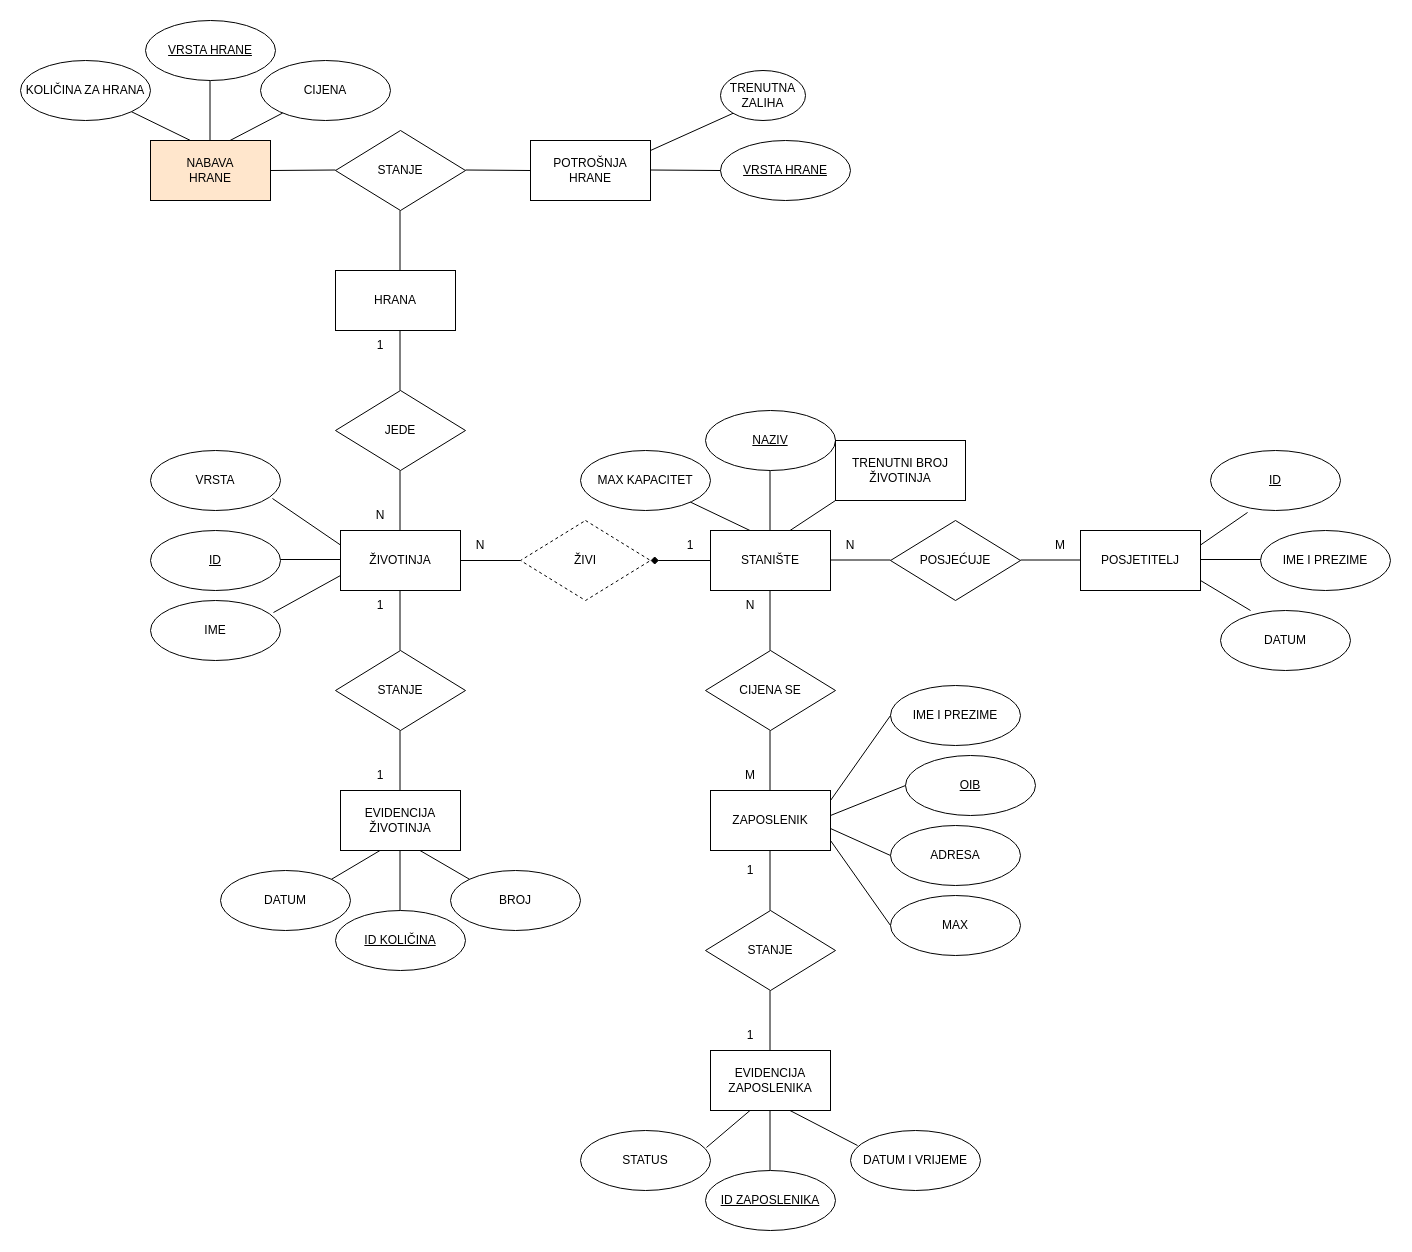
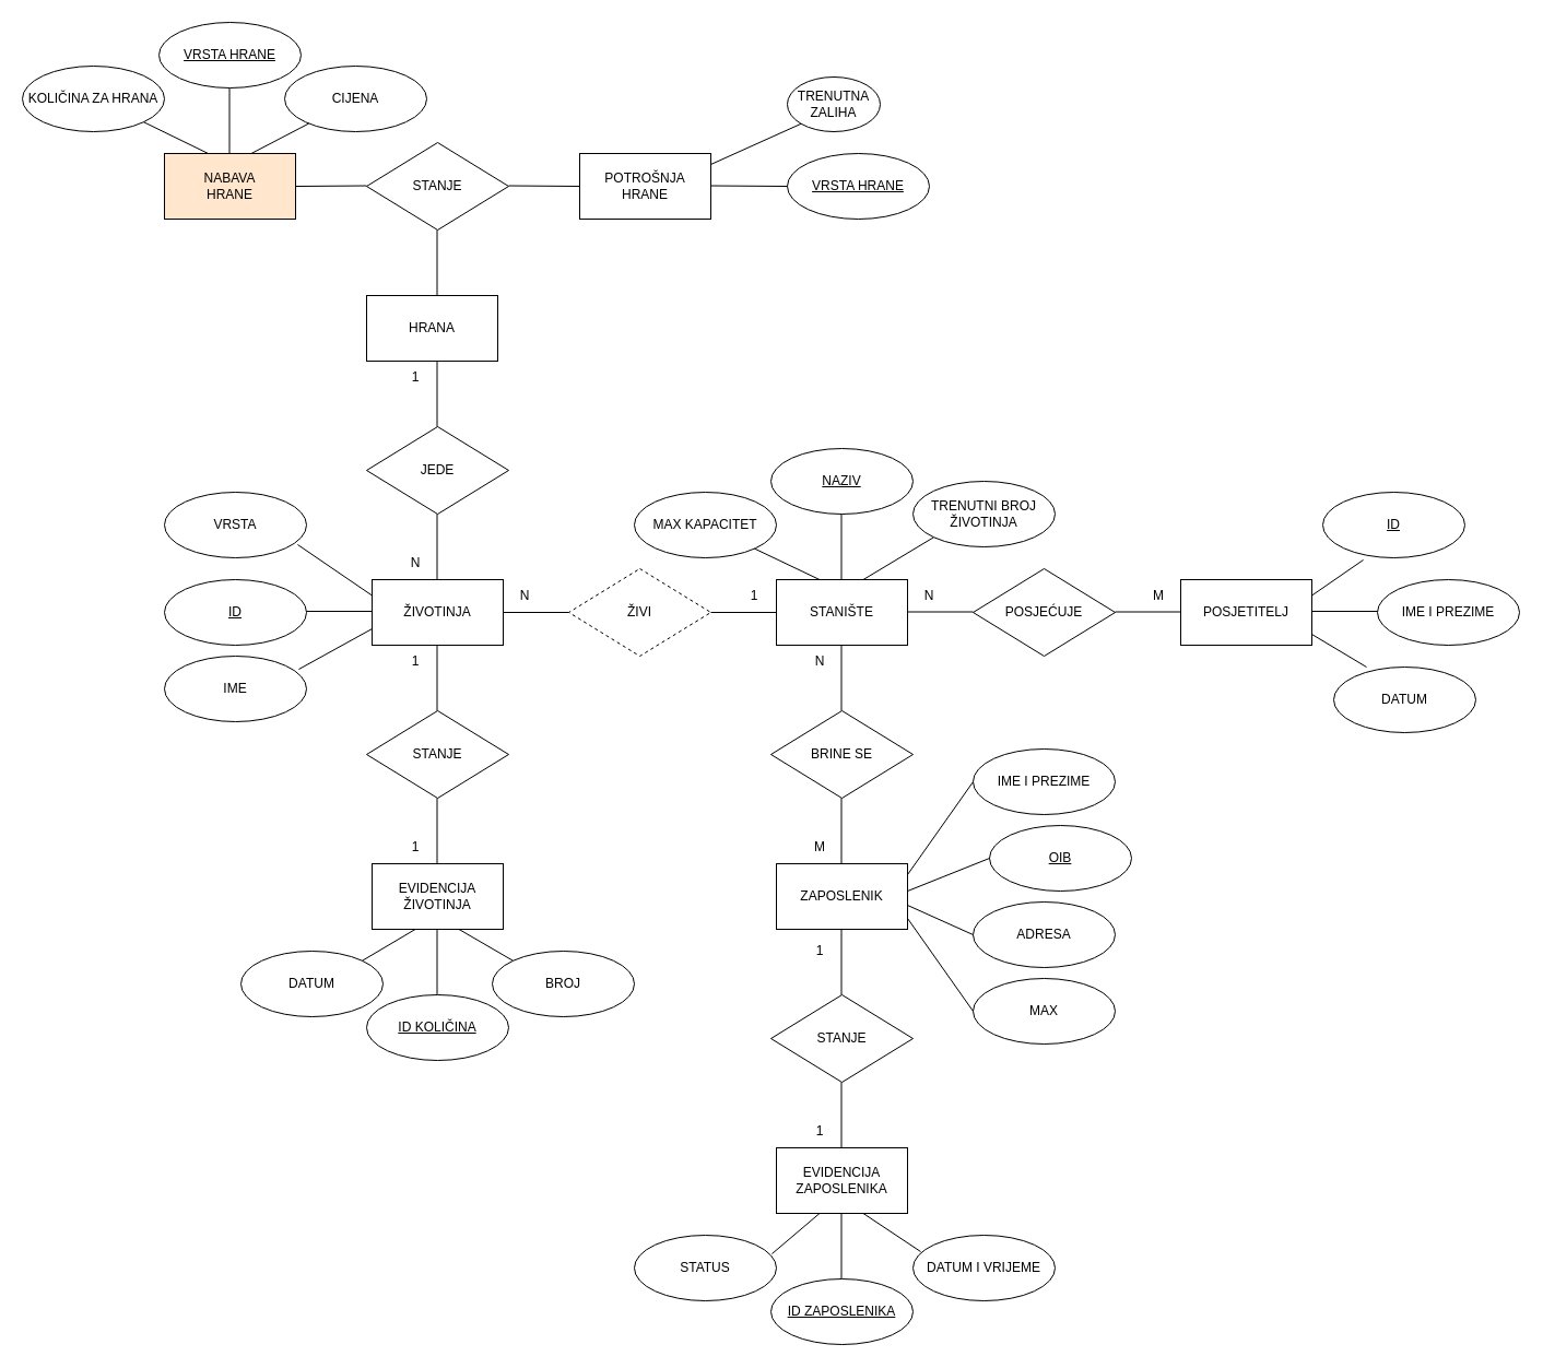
- <mxCell id="53" value="TRENUTNI BROJ ŽIVOTINJA" style="whiteSpace=wrap;html=1;rounded=0;" parent="1" vertex="1"><mxGeometry x="835" y="440" width="130" height="60" as="geometry" /></mxCell>
+ <mxCell id="53" value="TRENUTNI BROJ ŽIVOTINJA" style="ellipse;whiteSpace=wrap;html=1;" parent="1" vertex="1"><mxGeometry x="835" y="440" width="130" height="60" as="geometry" /></mxCell>
- <mxCell id="6" value="" style="endArrow=diamond;html=1;rounded=0;entryX=1;entryY=0.5;entryDx=0;entryDy=0;exitX=0;exitY=0.5;exitDx=0;exitDy=0;" parent="1" source="3" target="4" edge="1"><mxGeometry width="50" height="50" relative="1" as="geometry"><mxPoint x="530" y="590" as="sourcePoint" /><mxPoint x="580" y="540" as="targetPoint" /></mxGeometry></mxCell>
+ <mxCell id="6" value="" style="endArrow=none;html=1;rounded=0;entryX=1;entryY=0.5;entryDx=0;entryDy=0;exitX=0;exitY=0.5;exitDx=0;exitDy=0;" parent="1" source="3" target="4" edge="1"><mxGeometry width="50" height="50" relative="1" as="geometry"><mxPoint x="530" y="590" as="sourcePoint" /><mxPoint x="580" y="540" as="targetPoint" /></mxGeometry></mxCell>
- <mxCell id="16" value="CIJENA SE" style="rhombus;whiteSpace=wrap;html=1;" parent="1" vertex="1"><mxGeometry x="705" y="650" width="130" height="80" as="geometry" /></mxCell>
+ <mxCell id="16" value="BRINE SE" style="rhombus;whiteSpace=wrap;html=1;" parent="1" vertex="1"><mxGeometry x="705" y="650" width="130" height="80" as="geometry" /></mxCell>
- <mxCell id="65" value="DATUM I VRIJEME" style="ellipse;whiteSpace=wrap;html=1;" parent="1" vertex="1"><mxGeometry x="850" y="1130" width="130" height="60" as="geometry" /></mxCell>
+ <mxCell id="65" value="DATUM I VRIJEME" style="ellipse;whiteSpace=wrap;html=1;" parent="1" vertex="1"><mxGeometry x="835" y="1130" width="130" height="60" as="geometry" /></mxCell>
